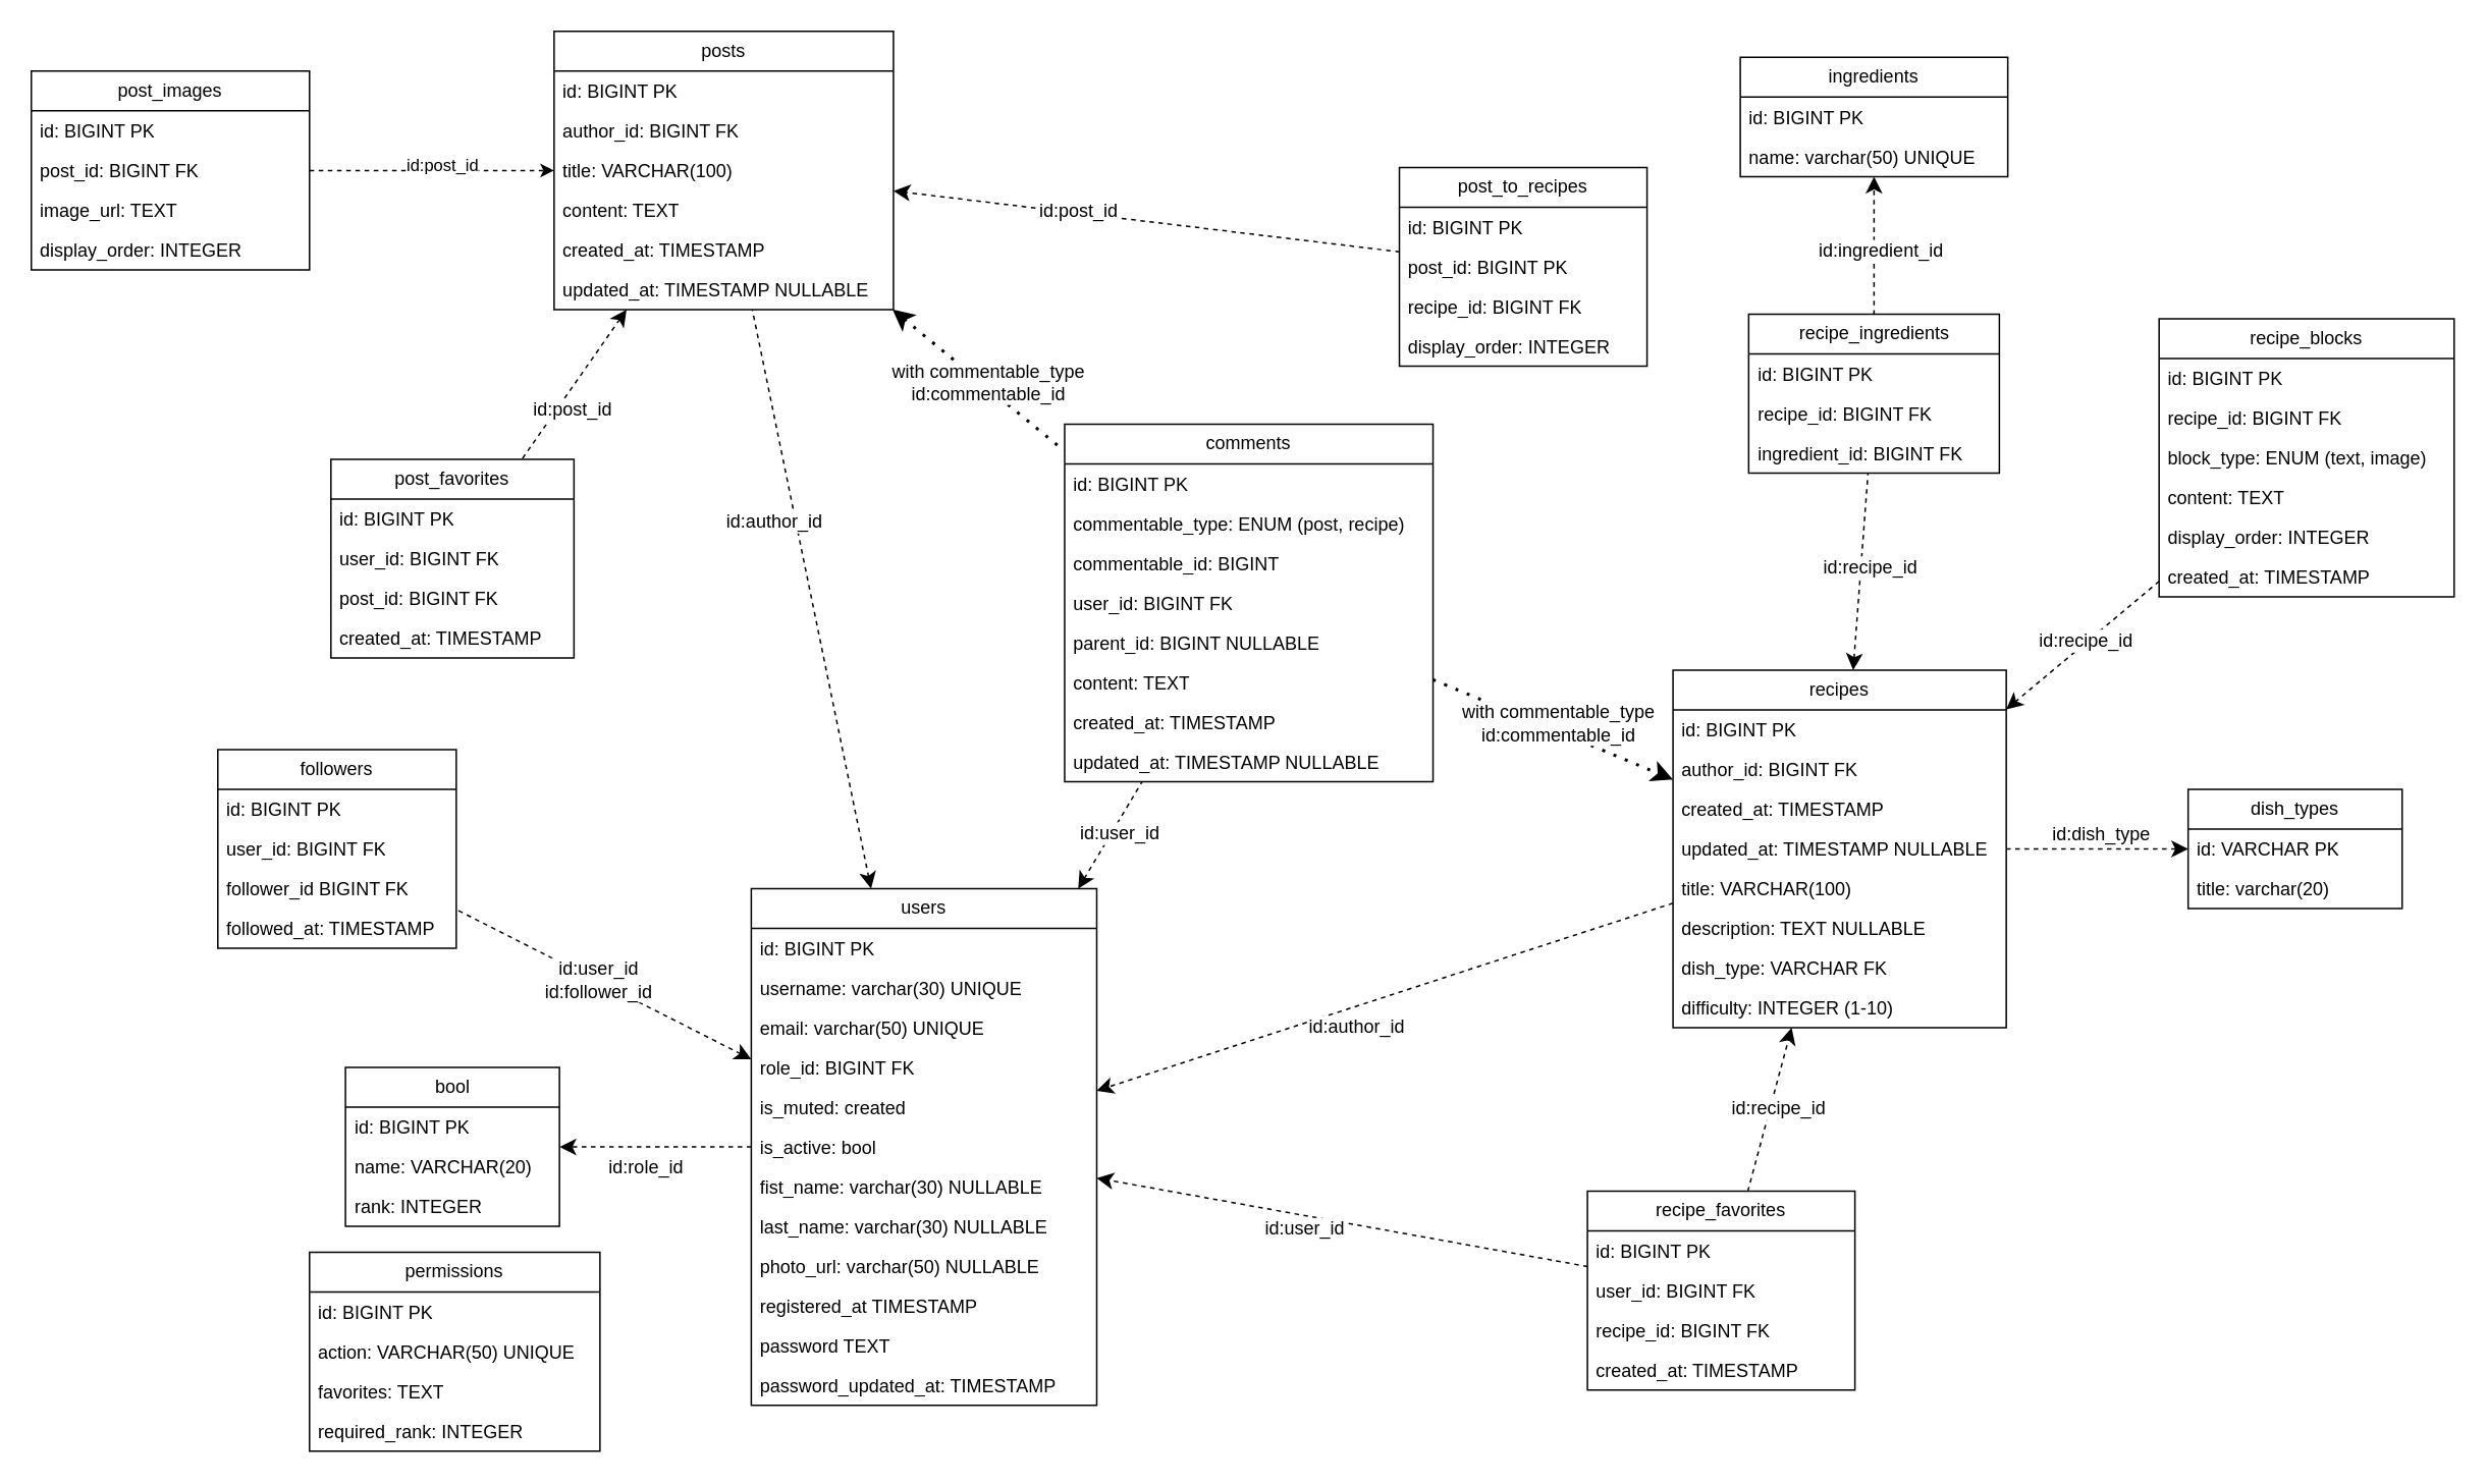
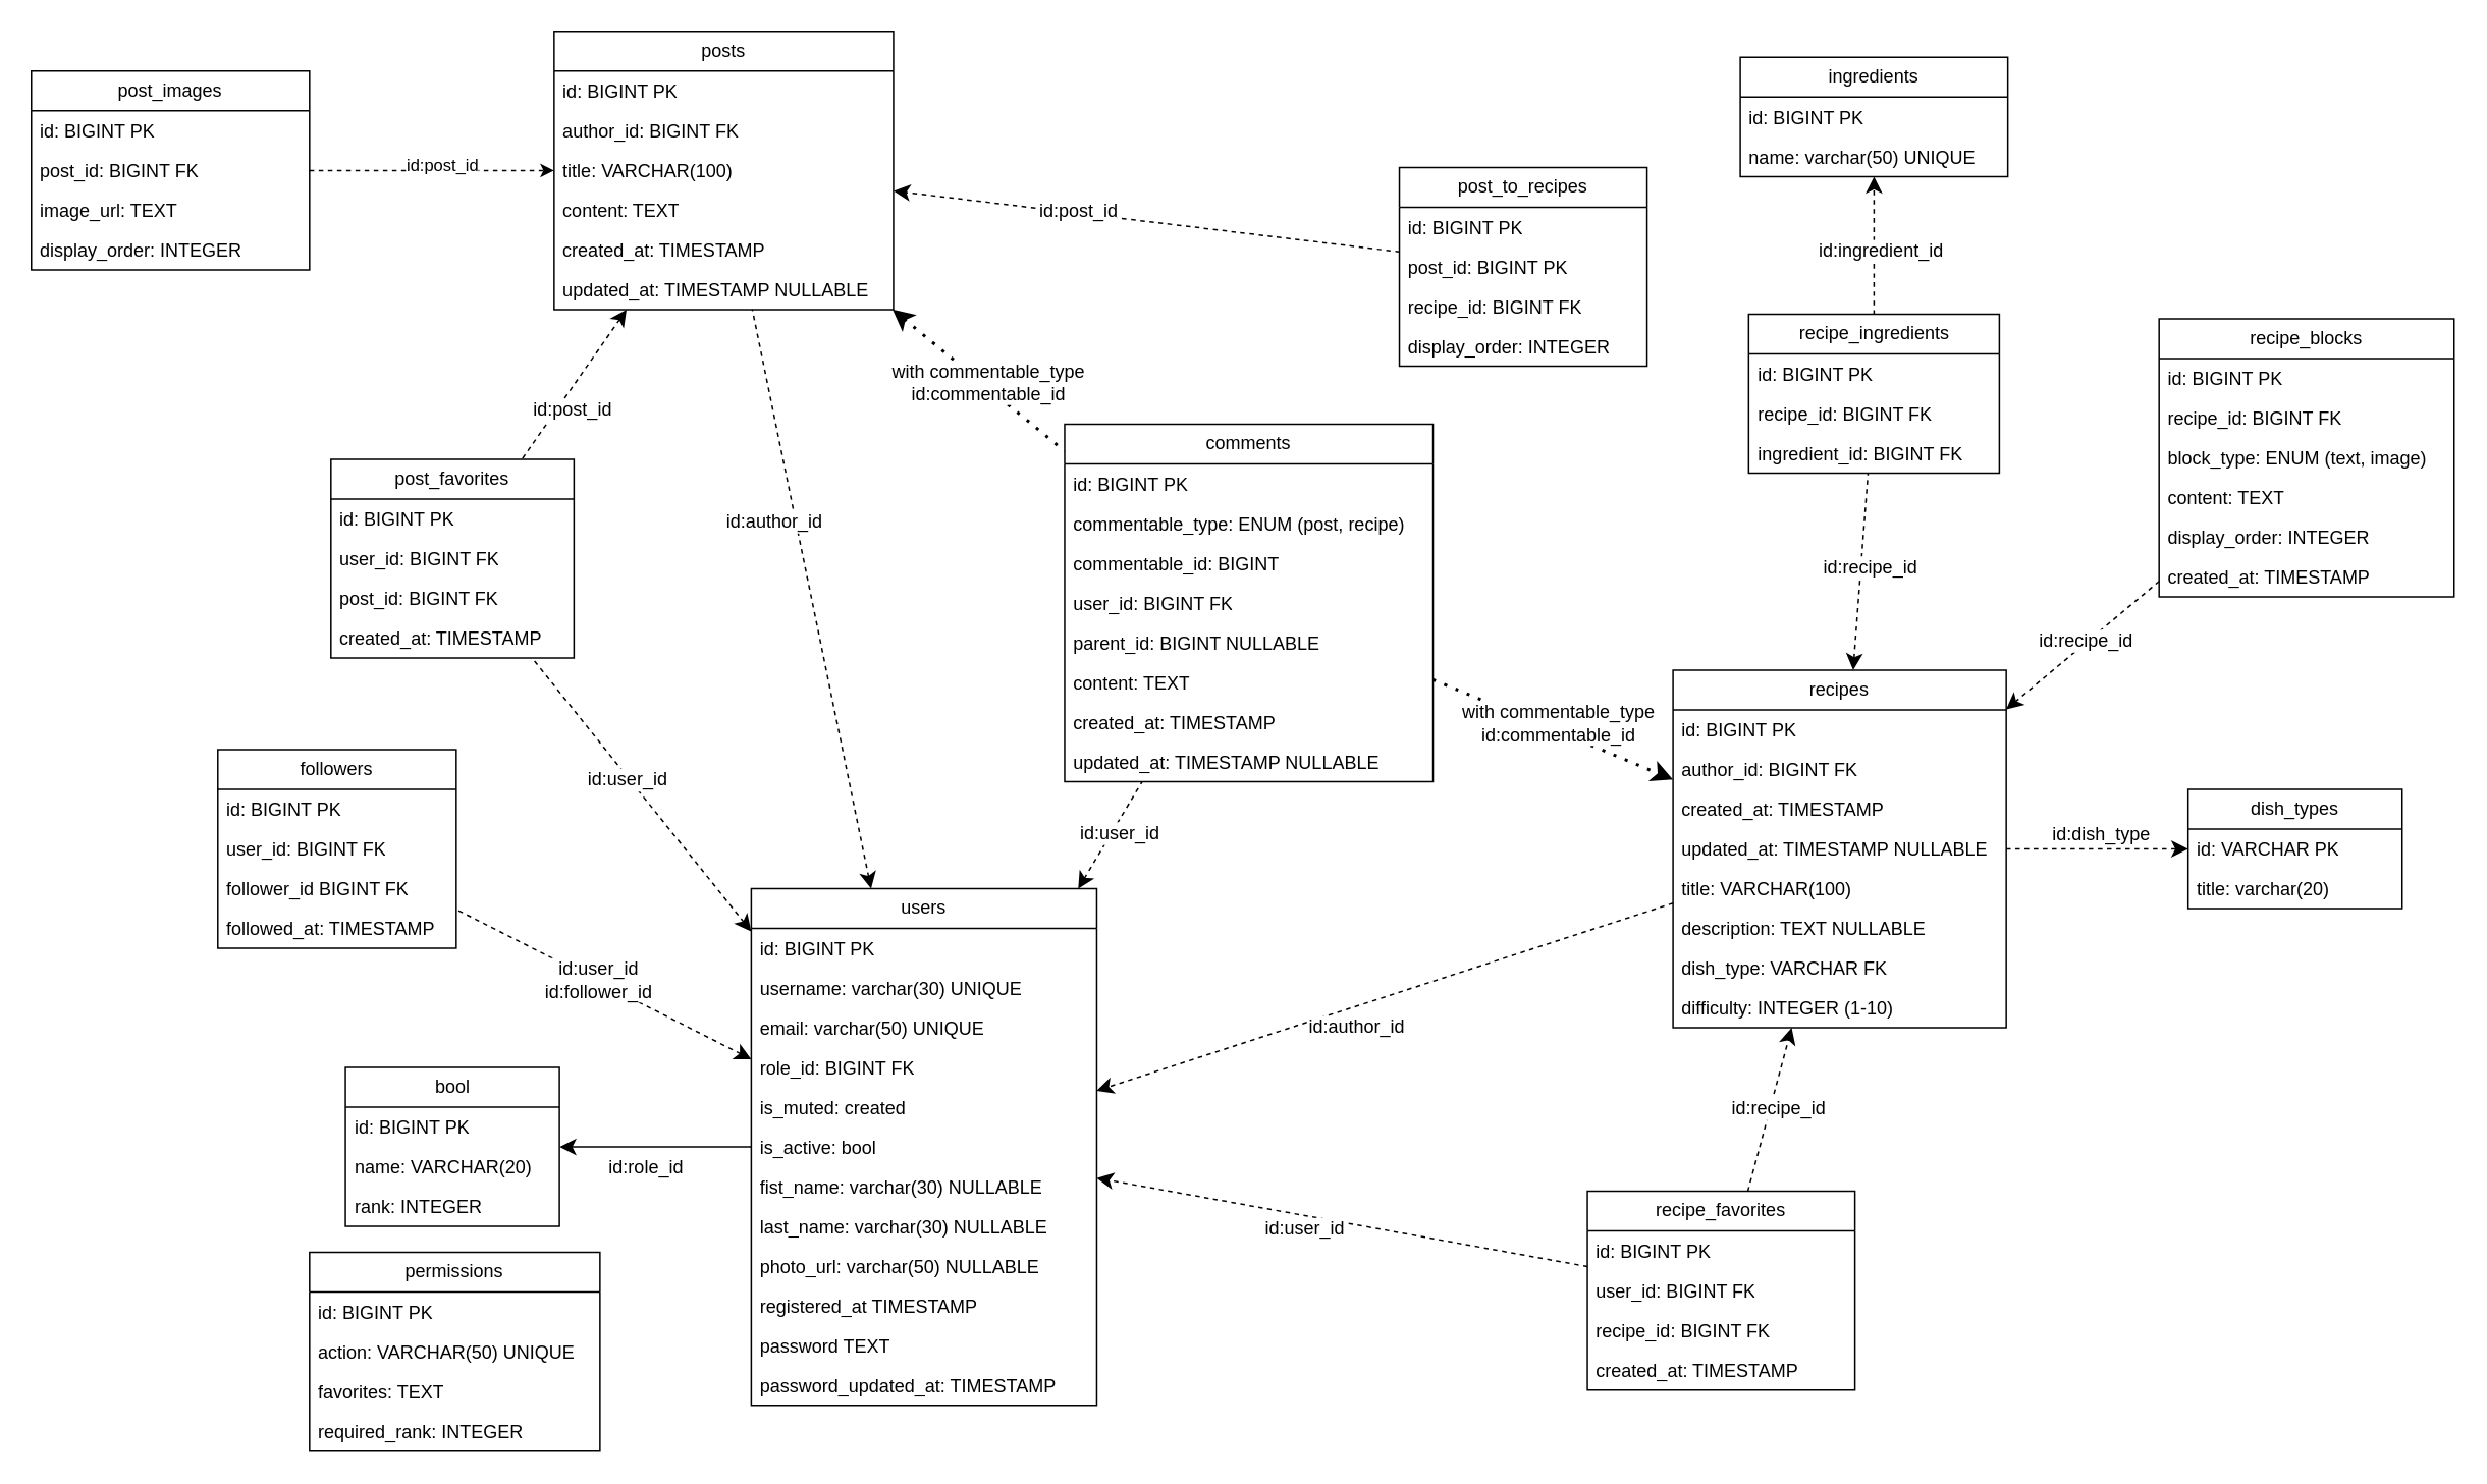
+ <mxCell id="70" value="" style="endArrow=none;dashed=1;html=1;rounded=0;fontSize=12;startSize=8;endSize=8;curved=1;endFill=0;startArrow=classic;startFill=1;" parent="1" source="2" target="115" edge="1"><mxGeometry width="50" height="50" relative="1" as="geometry"><mxPoint x="582" y="439" as="sourcePoint" /><mxPoint x="582" y="354" as="targetPoint" /></mxGeometry></mxCell>
+ <mxCell id="71" value="id:user_id" style="edgeLabel;html=1;align=center;verticalAlign=middle;resizable=0;points=[];fontSize=12;" parent="70" vertex="1" connectable="0"><mxGeometry x="0.333" relative="1" as="geometry"><mxPoint x="14" y="20" as="offset" /></mxGeometry></mxCell>
- <mxCell id="19" value="" style="endArrow=classic;dashed=1;html=1;rounded=0;fontSize=12;startSize=8;endSize=8;curved=1;endFill=1;startArrow=none;startFill=0;" parent="1" source="2" target="15" edge="1"><mxGeometry width="50" height="50" relative="1" as="geometry"><mxPoint x="281.61" y="805" as="sourcePoint" /><mxPoint x="324" y="543" as="targetPoint" /></mxGeometry></mxCell>
+ <mxCell id="19" value="" style="endArrow=classic;dashed=0;html=1;rounded=0;fontSize=12;startSize=8;endSize=8;curved=1;endFill=1;startArrow=none;startFill=0;" parent="1" source="2" target="15" edge="1"><mxGeometry width="50" height="50" relative="1" as="geometry"><mxPoint x="281.61" y="805" as="sourcePoint" /><mxPoint x="324" y="543" as="targetPoint" /></mxGeometry></mxCell>
